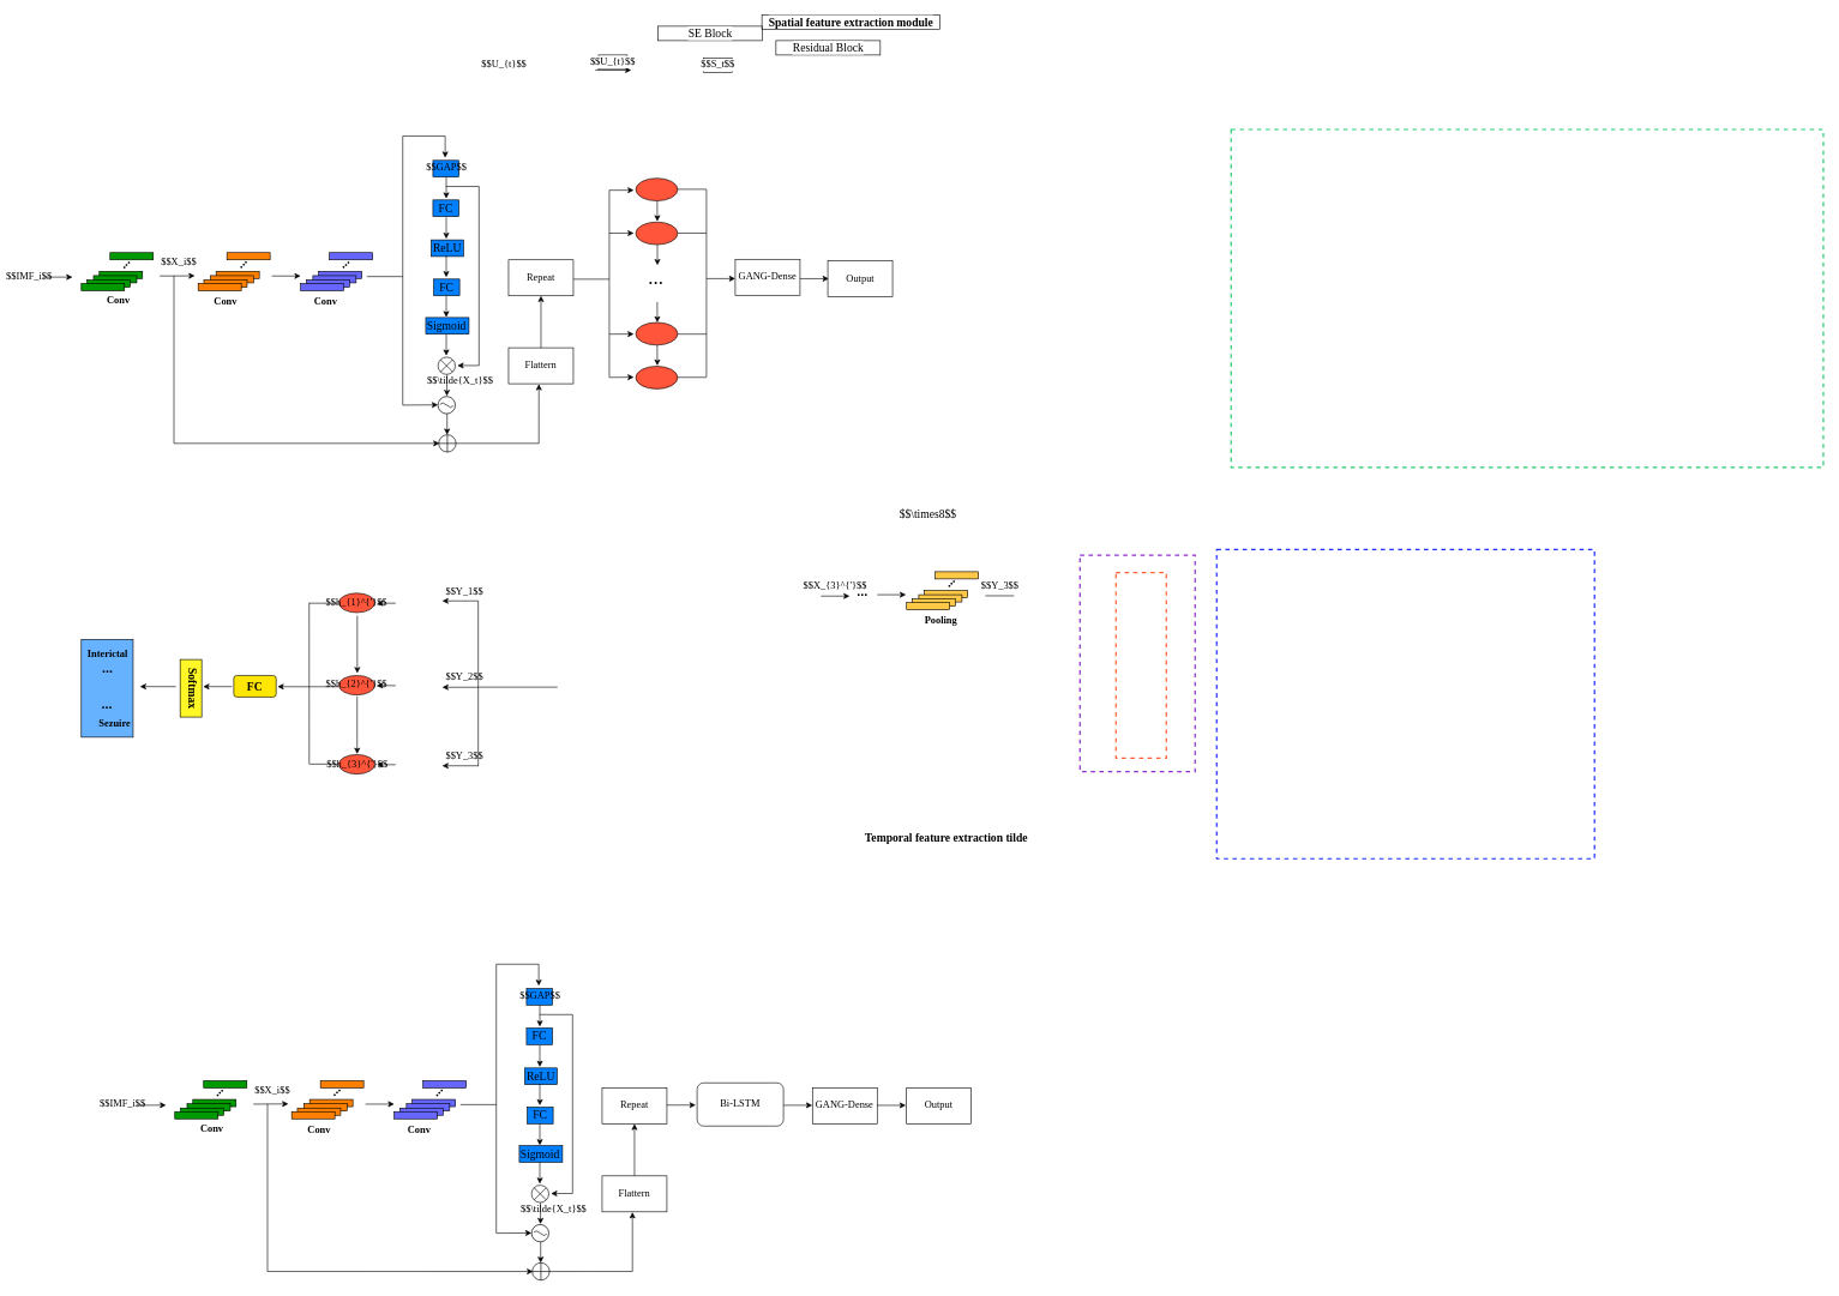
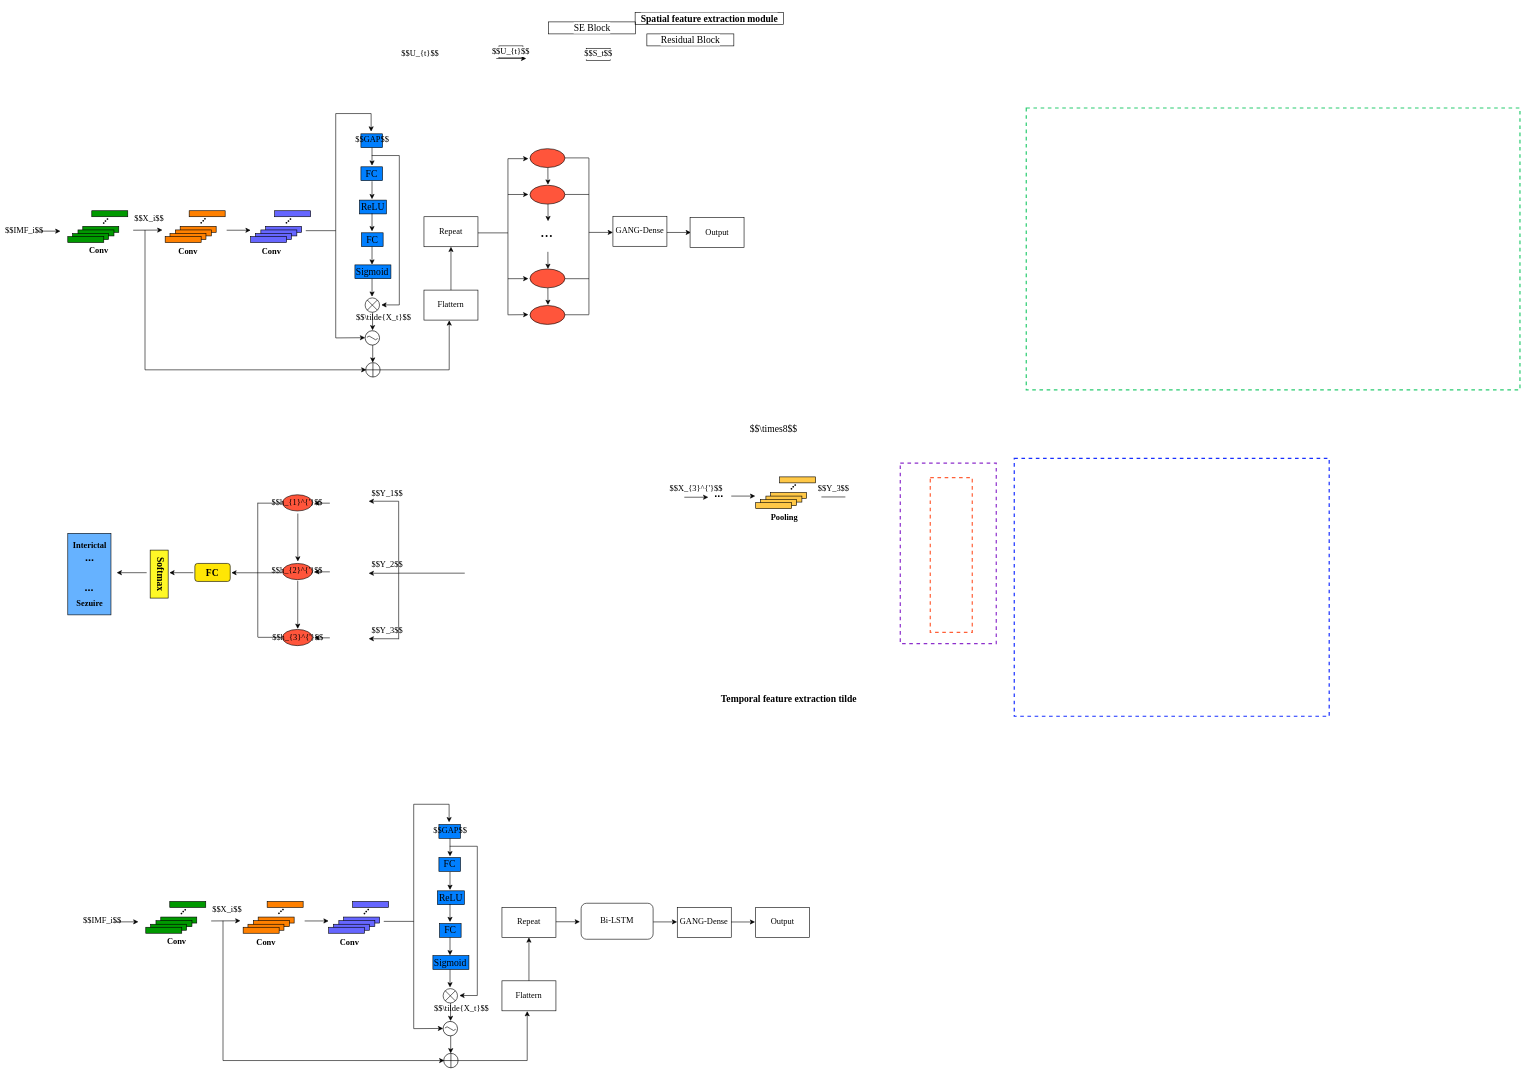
- <mxCell id="76" value="&lt;font face=&quot;Times New Roman&quot; style=&quot;font-size: 14px&quot;&gt;&lt;b&gt;Sezuire&lt;/b&gt;&lt;/font&gt;" style="text;html=1;strokeColor=none;fillColor=none;align=center;verticalAlign=middle;whiteSpace=wrap;rounded=0;" vertex="1" parent="1"><mxGeometry x="138.76" y="996.5" width="40" height="20" as="geometry" /></mxCell>
+ <mxCell id="76" value="&lt;font face=&quot;Times New Roman&quot; style=&quot;font-size: 14px&quot;&gt;&lt;b&gt;Sezuire&lt;/b&gt;&lt;/font&gt;" style="text;html=1;strokeColor=none;fillColor=none;align=center;verticalAlign=middle;whiteSpace=wrap;rounded=0;" vertex="1" parent="1"><mxGeometry x="128.76" y="996.5" width="40" height="20" as="geometry" /></mxCell>
